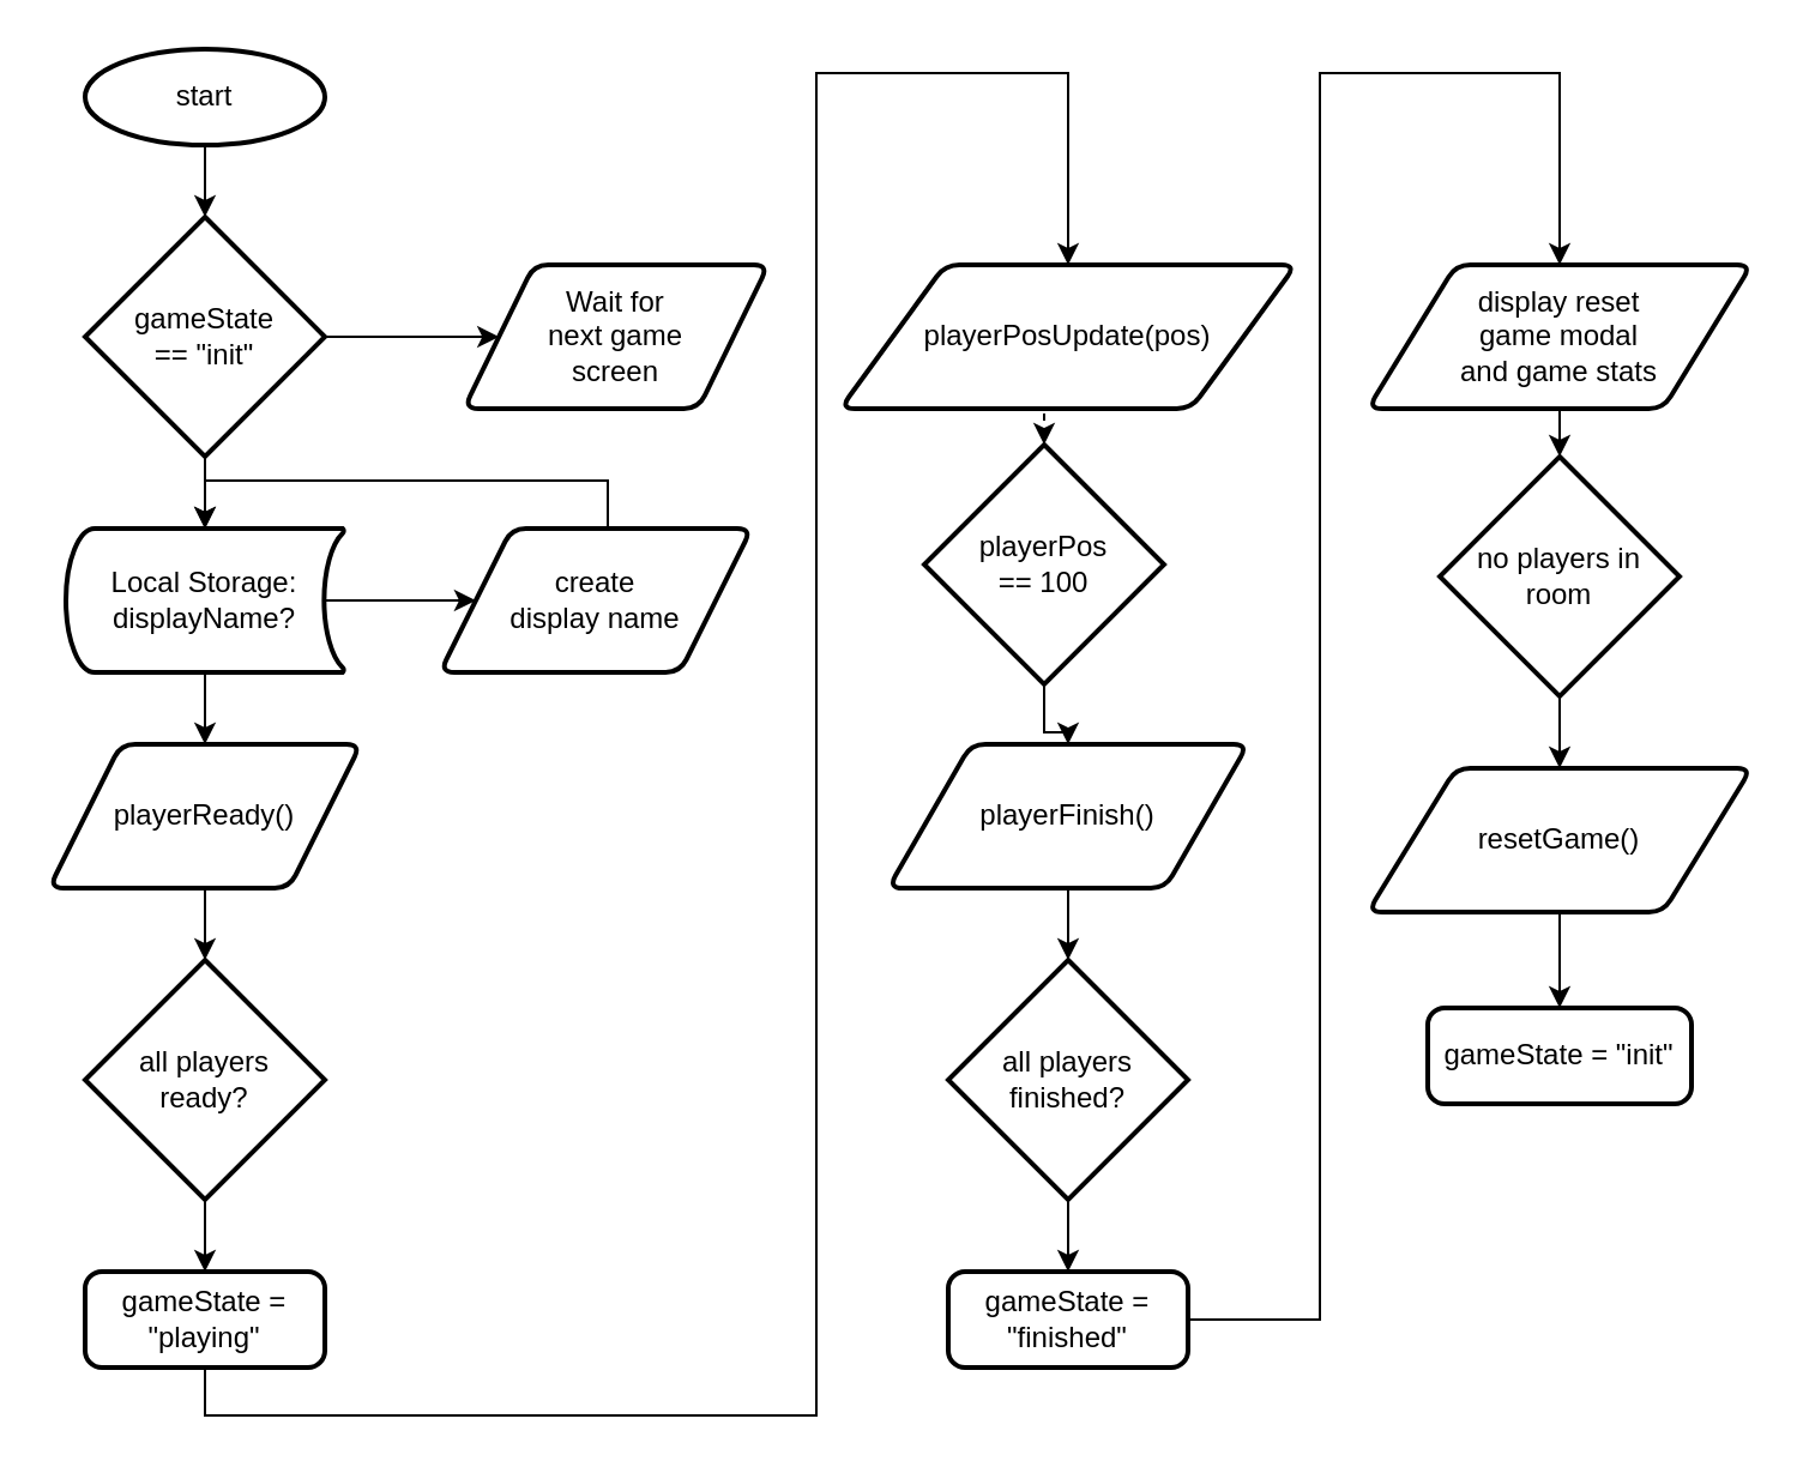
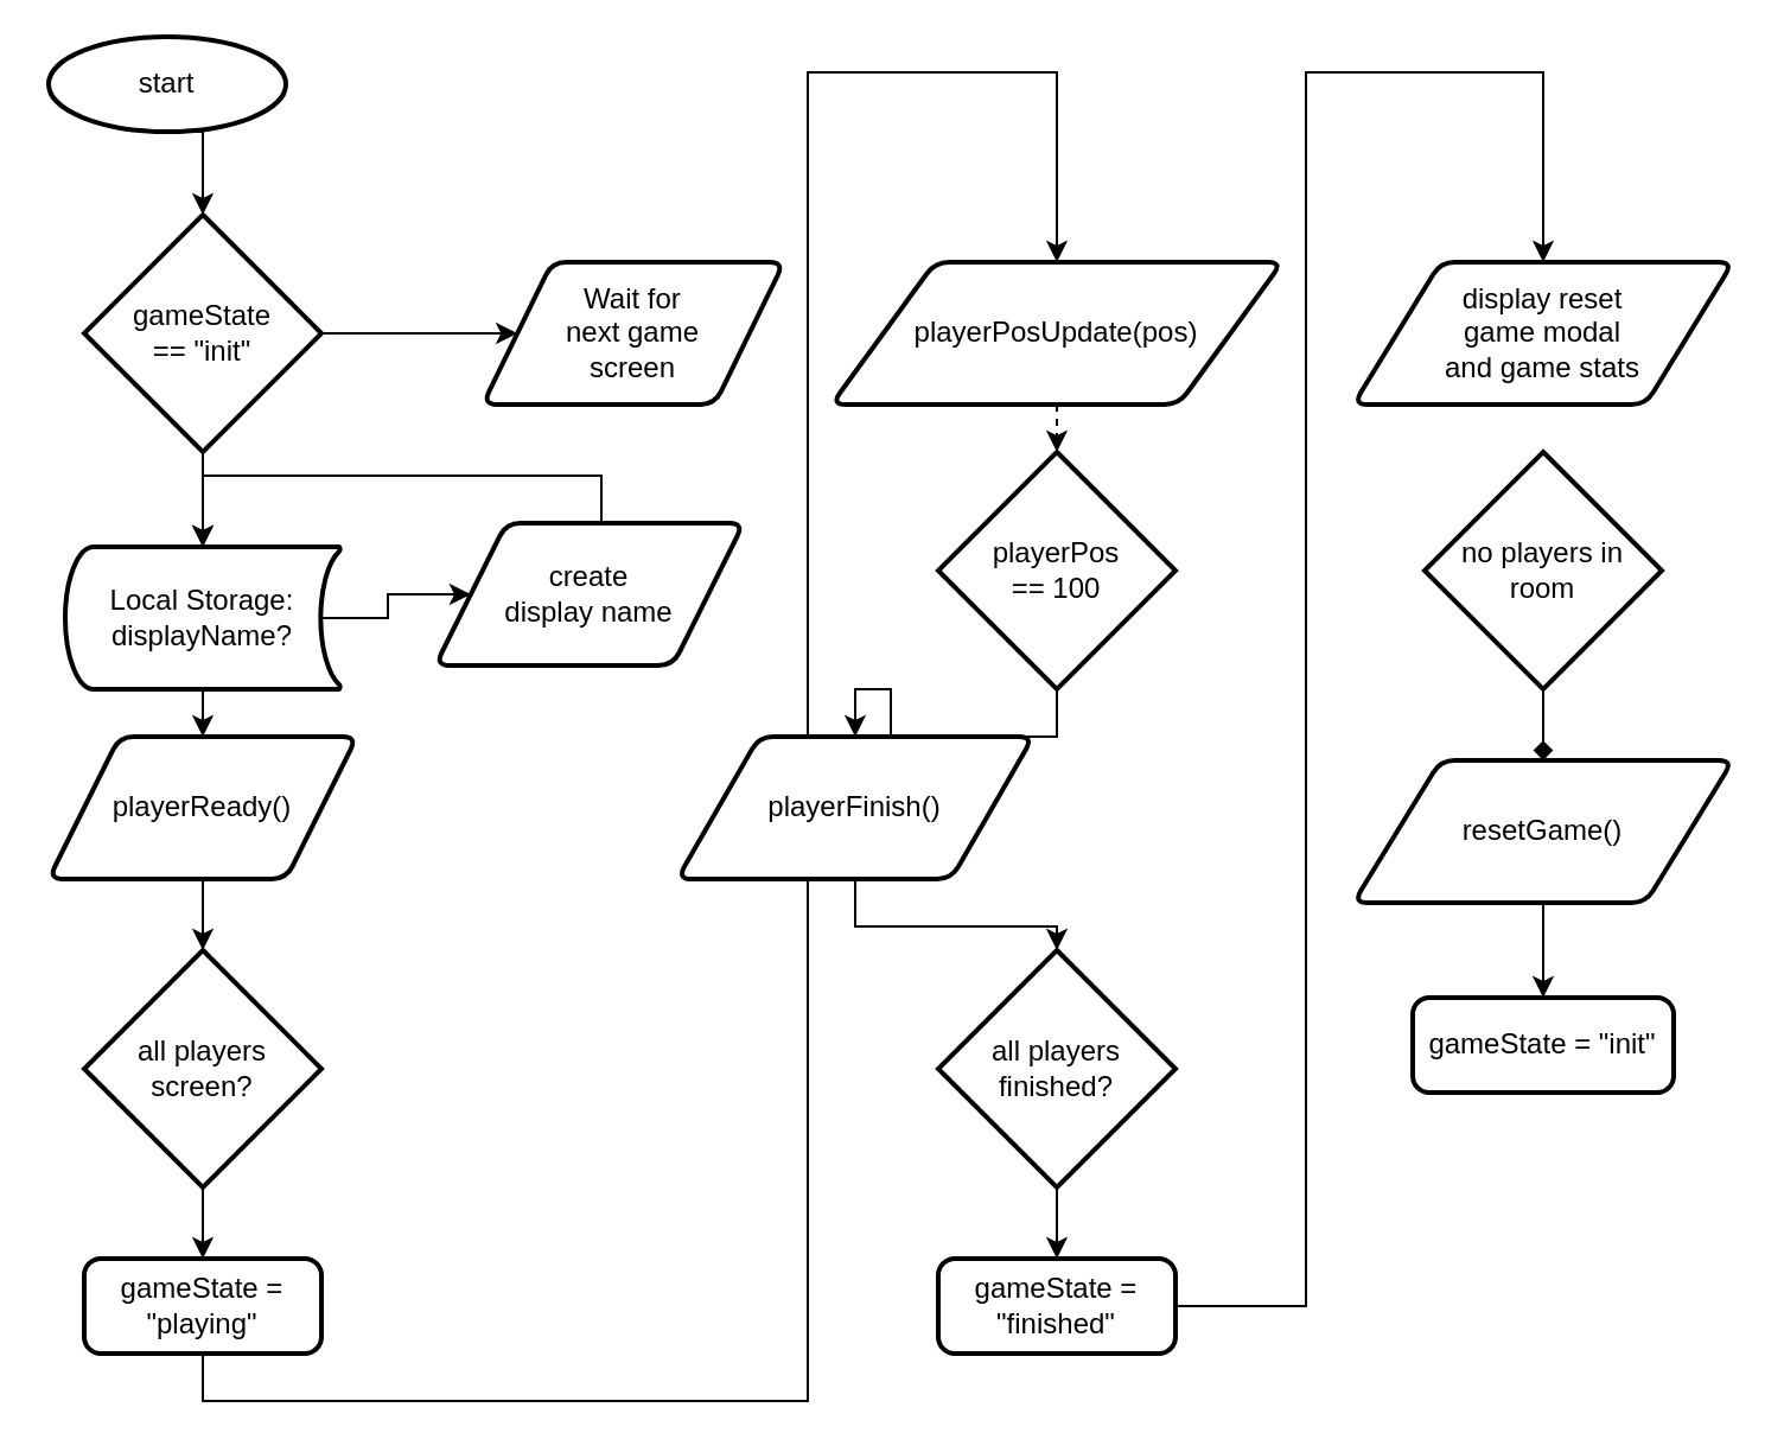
- <mxCell id="4" value="start" style="strokeWidth=2;html=1;shape=mxgraph.flowchart.start_1;whiteSpace=wrap;" vertex="1" parent="1"><mxGeometry x="35" y="20" width="100" height="40" as="geometry" /></mxCell>
+ <mxCell id="4" value="start" style="strokeWidth=2;html=1;shape=mxgraph.flowchart.start_1;whiteSpace=wrap;" vertex="1" parent="1"><mxGeometry x="20" y="15" width="100" height="40" as="geometry" /></mxCell>
- <mxCell id="18" value="Wait for&lt;br&gt;next game &lt;br&gt;screen" style="shape=parallelogram;html=1;strokeWidth=2;perimeter=parallelogramPerimeter;whiteSpace=wrap;rounded=1;arcSize=12;size=0.23;" vertex="1" parent="1"><mxGeometry x="193" y="110" width="127" height="60" as="geometry" /></mxCell>
+ <mxCell id="18" value="Wait for&lt;br&gt;next game &lt;br&gt;screen" style="shape=parallelogram;html=1;strokeWidth=2;perimeter=parallelogramPerimeter;whiteSpace=wrap;rounded=1;arcSize=12;size=0.23;" vertex="1" parent="1"><mxGeometry x="203" y="110" width="127" height="60" as="geometry" /></mxCell>
- <mxCell id="29" style="edgeStyle=orthogonalEdgeStyle;rounded=0;orthogonalLoop=1;jettySize=auto;html=1;exitX=0.5;exitY=1;exitDx=0;exitDy=0;" edge="1" parent="1" source="30" target="32"><mxGeometry relative="1" as="geometry" /></mxCell>
- <mxCell id="22" value="playerPos&lt;br&gt;== 100" style="strokeWidth=2;html=1;shape=mxgraph.flowchart.decision;whiteSpace=wrap;" vertex="1" parent="1"><mxGeometry x="385" y="185" width="100" height="100" as="geometry" /></mxCell>
+ <mxCell id="22" value="playerPos&lt;br&gt;== 100" style="strokeWidth=2;html=1;shape=mxgraph.flowchart.decision;whiteSpace=wrap;" vertex="1" parent="1"><mxGeometry x="395" y="190" width="100" height="100" as="geometry" /></mxCell>
- <mxCell id="7" value="Local Storage:&lt;br&gt;displayName?" style="strokeWidth=2;html=1;shape=mxgraph.flowchart.stored_data;whiteSpace=wrap;" vertex="1" parent="1"><mxGeometry x="27" y="220" width="116" height="60" as="geometry" /></mxCell>
+ <mxCell id="7" value="Local Storage:&lt;br&gt;displayName?" style="strokeWidth=2;html=1;shape=mxgraph.flowchart.stored_data;whiteSpace=wrap;" vertex="1" parent="1"><mxGeometry x="27" y="230" width="116" height="60" as="geometry" /></mxCell>
- <mxCell id="31" style="edgeStyle=orthogonalEdgeStyle;rounded=0;orthogonalLoop=1;jettySize=auto;html=1;exitX=0.5;exitY=1;exitDx=0;exitDy=0;exitPerimeter=0;entryX=0.5;entryY=0;entryDx=0;entryDy=0;" edge="1" parent="1" source="32" target="34"><mxGeometry relative="1" as="geometry" /></mxCell>
+ <mxCell id="31" style="edgeStyle=orthogonalEdgeStyle;rounded=0;orthogonalLoop=1;jettySize=auto;html=1;exitX=0.5;exitY=1;exitDx=0;exitDy=0;exitPerimeter=0;entryX=0.5;entryY=0;entryDx=0;entryDy=0;endArrow=diamond;" edge="1" parent="1" source="32" target="34"><mxGeometry relative="1" as="geometry" /></mxCell>
- <mxCell id="24" value="playerFinish()" style="shape=parallelogram;html=1;strokeWidth=2;perimeter=parallelogramPerimeter;whiteSpace=wrap;rounded=1;arcSize=12;size=0.23;" vertex="1" parent="1"><mxGeometry x="370" y="310" width="150" height="60" as="geometry" /></mxCell>
+ <mxCell id="24" value="playerFinish()" style="shape=parallelogram;html=1;strokeWidth=2;perimeter=parallelogramPerimeter;whiteSpace=wrap;rounded=1;arcSize=12;size=0.23;" vertex="1" parent="1"><mxGeometry x="285" y="310" width="150" height="60" as="geometry" /></mxCell>
- <mxCell id="11" value="all players&lt;br&gt;ready?" style="strokeWidth=2;html=1;shape=mxgraph.flowchart.decision;whiteSpace=wrap;" vertex="1" parent="1"><mxGeometry x="35" y="400" width="100" height="100" as="geometry" /></mxCell>
+ <mxCell id="11" value="all players&lt;br&gt;screen?" style="strokeWidth=2;html=1;shape=mxgraph.flowchart.decision;whiteSpace=wrap;" vertex="1" parent="1"><mxGeometry x="35" y="400" width="100" height="100" as="geometry" /></mxCell>
